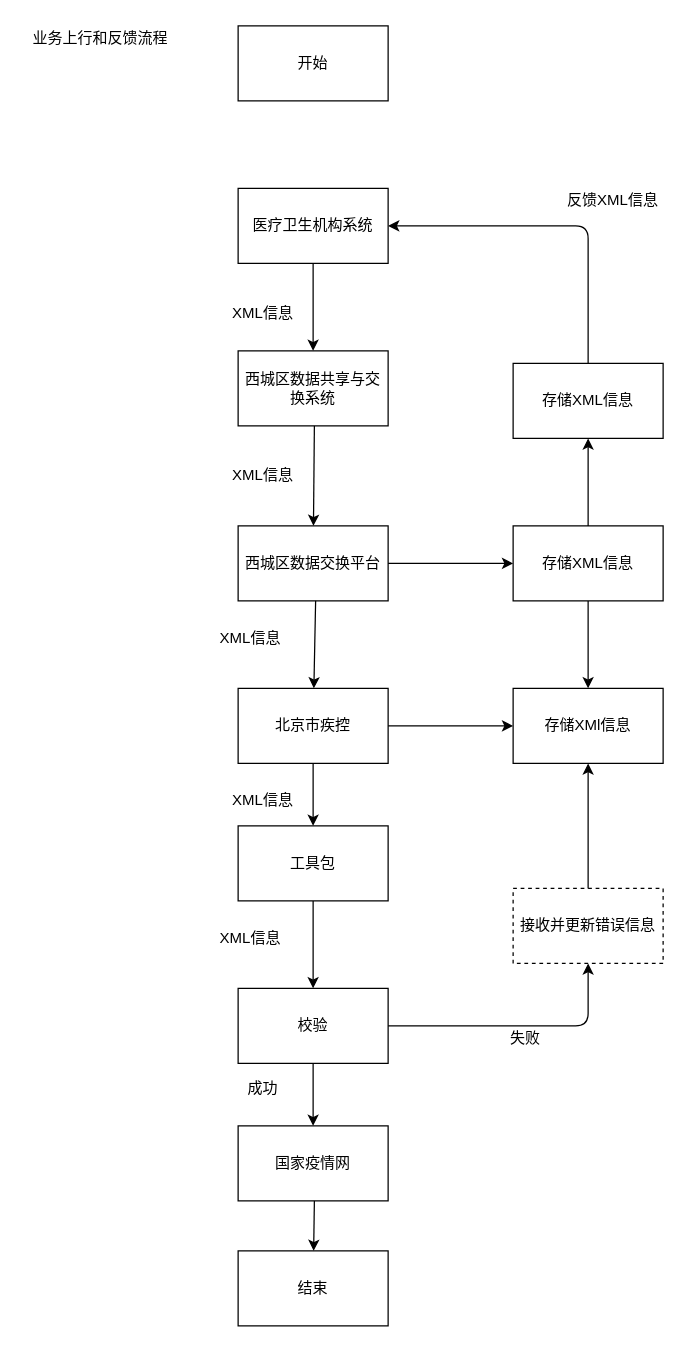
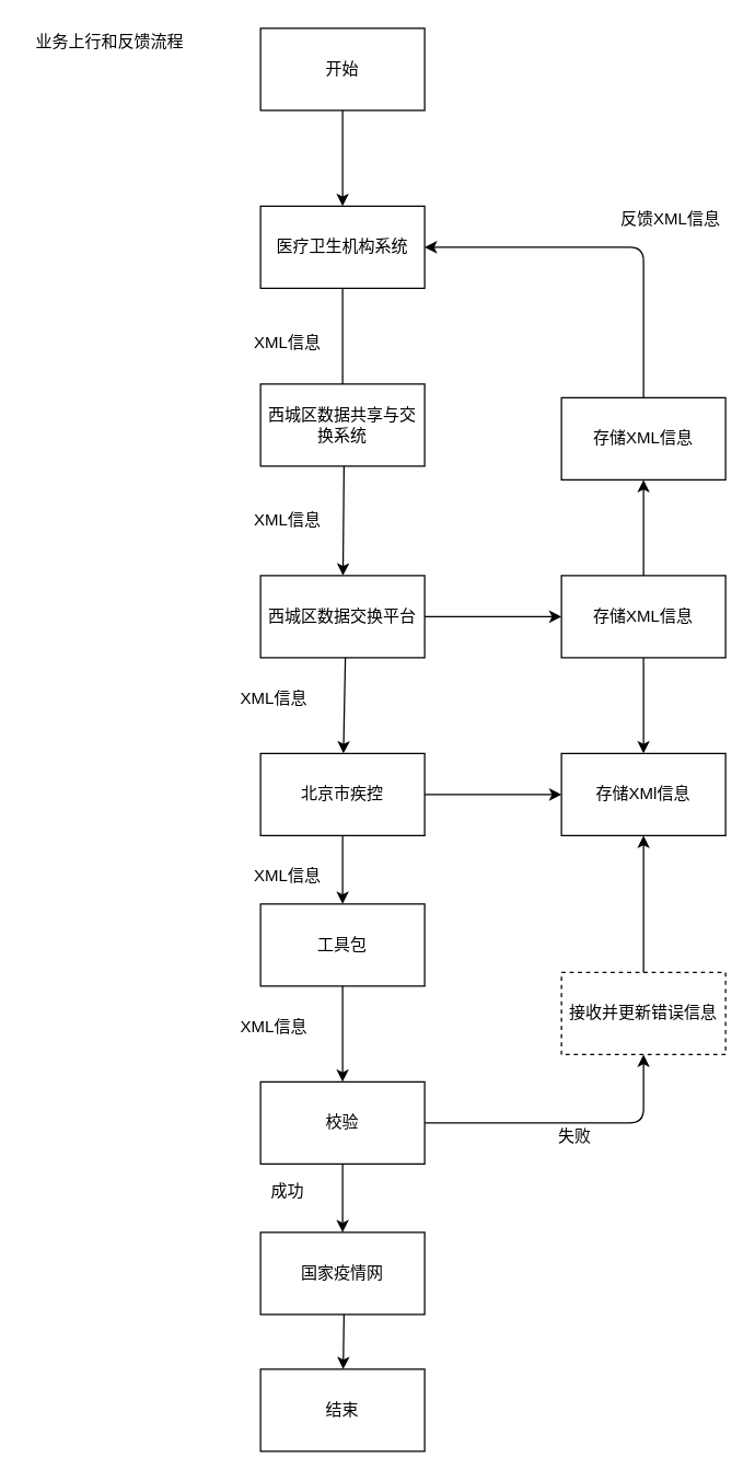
+ <mxCell id="4" value="" style="endArrow=classic;html=1;exitX=0.5;exitY=1;exitDx=0;exitDy=0;" edge="1" parent="1" source="2" target="3"><mxGeometry width="50" height="50" relative="1" as="geometry"><mxPoint x="330" y="400" as="sourcePoint" /><mxPoint x="380" y="350" as="targetPoint" /></mxGeometry></mxCell>
- <mxCell id="6" value="" style="endArrow=classic;html=1;exitX=0.5;exitY=1;exitDx=0;exitDy=0;" edge="1" parent="1" source="3" target="5"><mxGeometry width="50" height="50" relative="1" as="geometry"><mxPoint x="260" y="90" as="sourcePoint" /><mxPoint x="260" y="160" as="targetPoint" /></mxGeometry></mxCell>
+ <mxCell id="6" value="" style="endArrow=none;html=1;exitX=0.5;exitY=1;exitDx=0;exitDy=0;" edge="1" parent="1" source="3" target="5"><mxGeometry width="50" height="50" relative="1" as="geometry"><mxPoint x="260" y="90" as="sourcePoint" /><mxPoint x="260" y="160" as="targetPoint" /></mxGeometry></mxCell>
